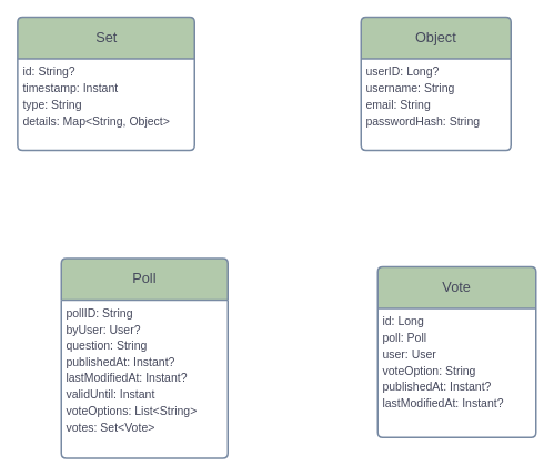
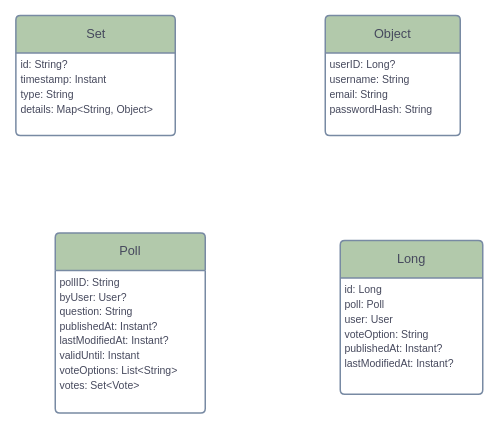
- <mxCell id="6" value="&lt;font style=&quot;font-size: 17px;&quot;&gt;Vote&lt;/font&gt;" style="swimlane;childLayout=stackLayout;horizontal=1;startSize=50;horizontalStack=0;rounded=1;fontSize=14;fontStyle=0;strokeWidth=2;resizeParent=0;resizeLast=1;shadow=0;dashed=0;align=center;arcSize=4;whiteSpace=wrap;html=1;strokeColor=#788AA3;fontColor=#46495D;fillColor=#B2C9AB;swimlaneFillColor=default;" vertex="1" parent="1"><mxGeometry x="453" y="320" width="190" height="205" as="geometry" /></mxCell>
+ <mxCell id="6" value="&lt;font style=&quot;font-size: 17px;&quot;&gt;Long&lt;/font&gt;" style="swimlane;childLayout=stackLayout;horizontal=1;startSize=50;horizontalStack=0;rounded=1;fontSize=14;fontStyle=0;strokeWidth=2;resizeParent=0;resizeLast=1;shadow=0;dashed=0;align=center;arcSize=4;whiteSpace=wrap;html=1;strokeColor=#788AA3;fontColor=#46495D;fillColor=#B2C9AB;swimlaneFillColor=default;" vertex="1" parent="1"><mxGeometry x="453" y="320" width="190" height="205" as="geometry" /></mxCell>
